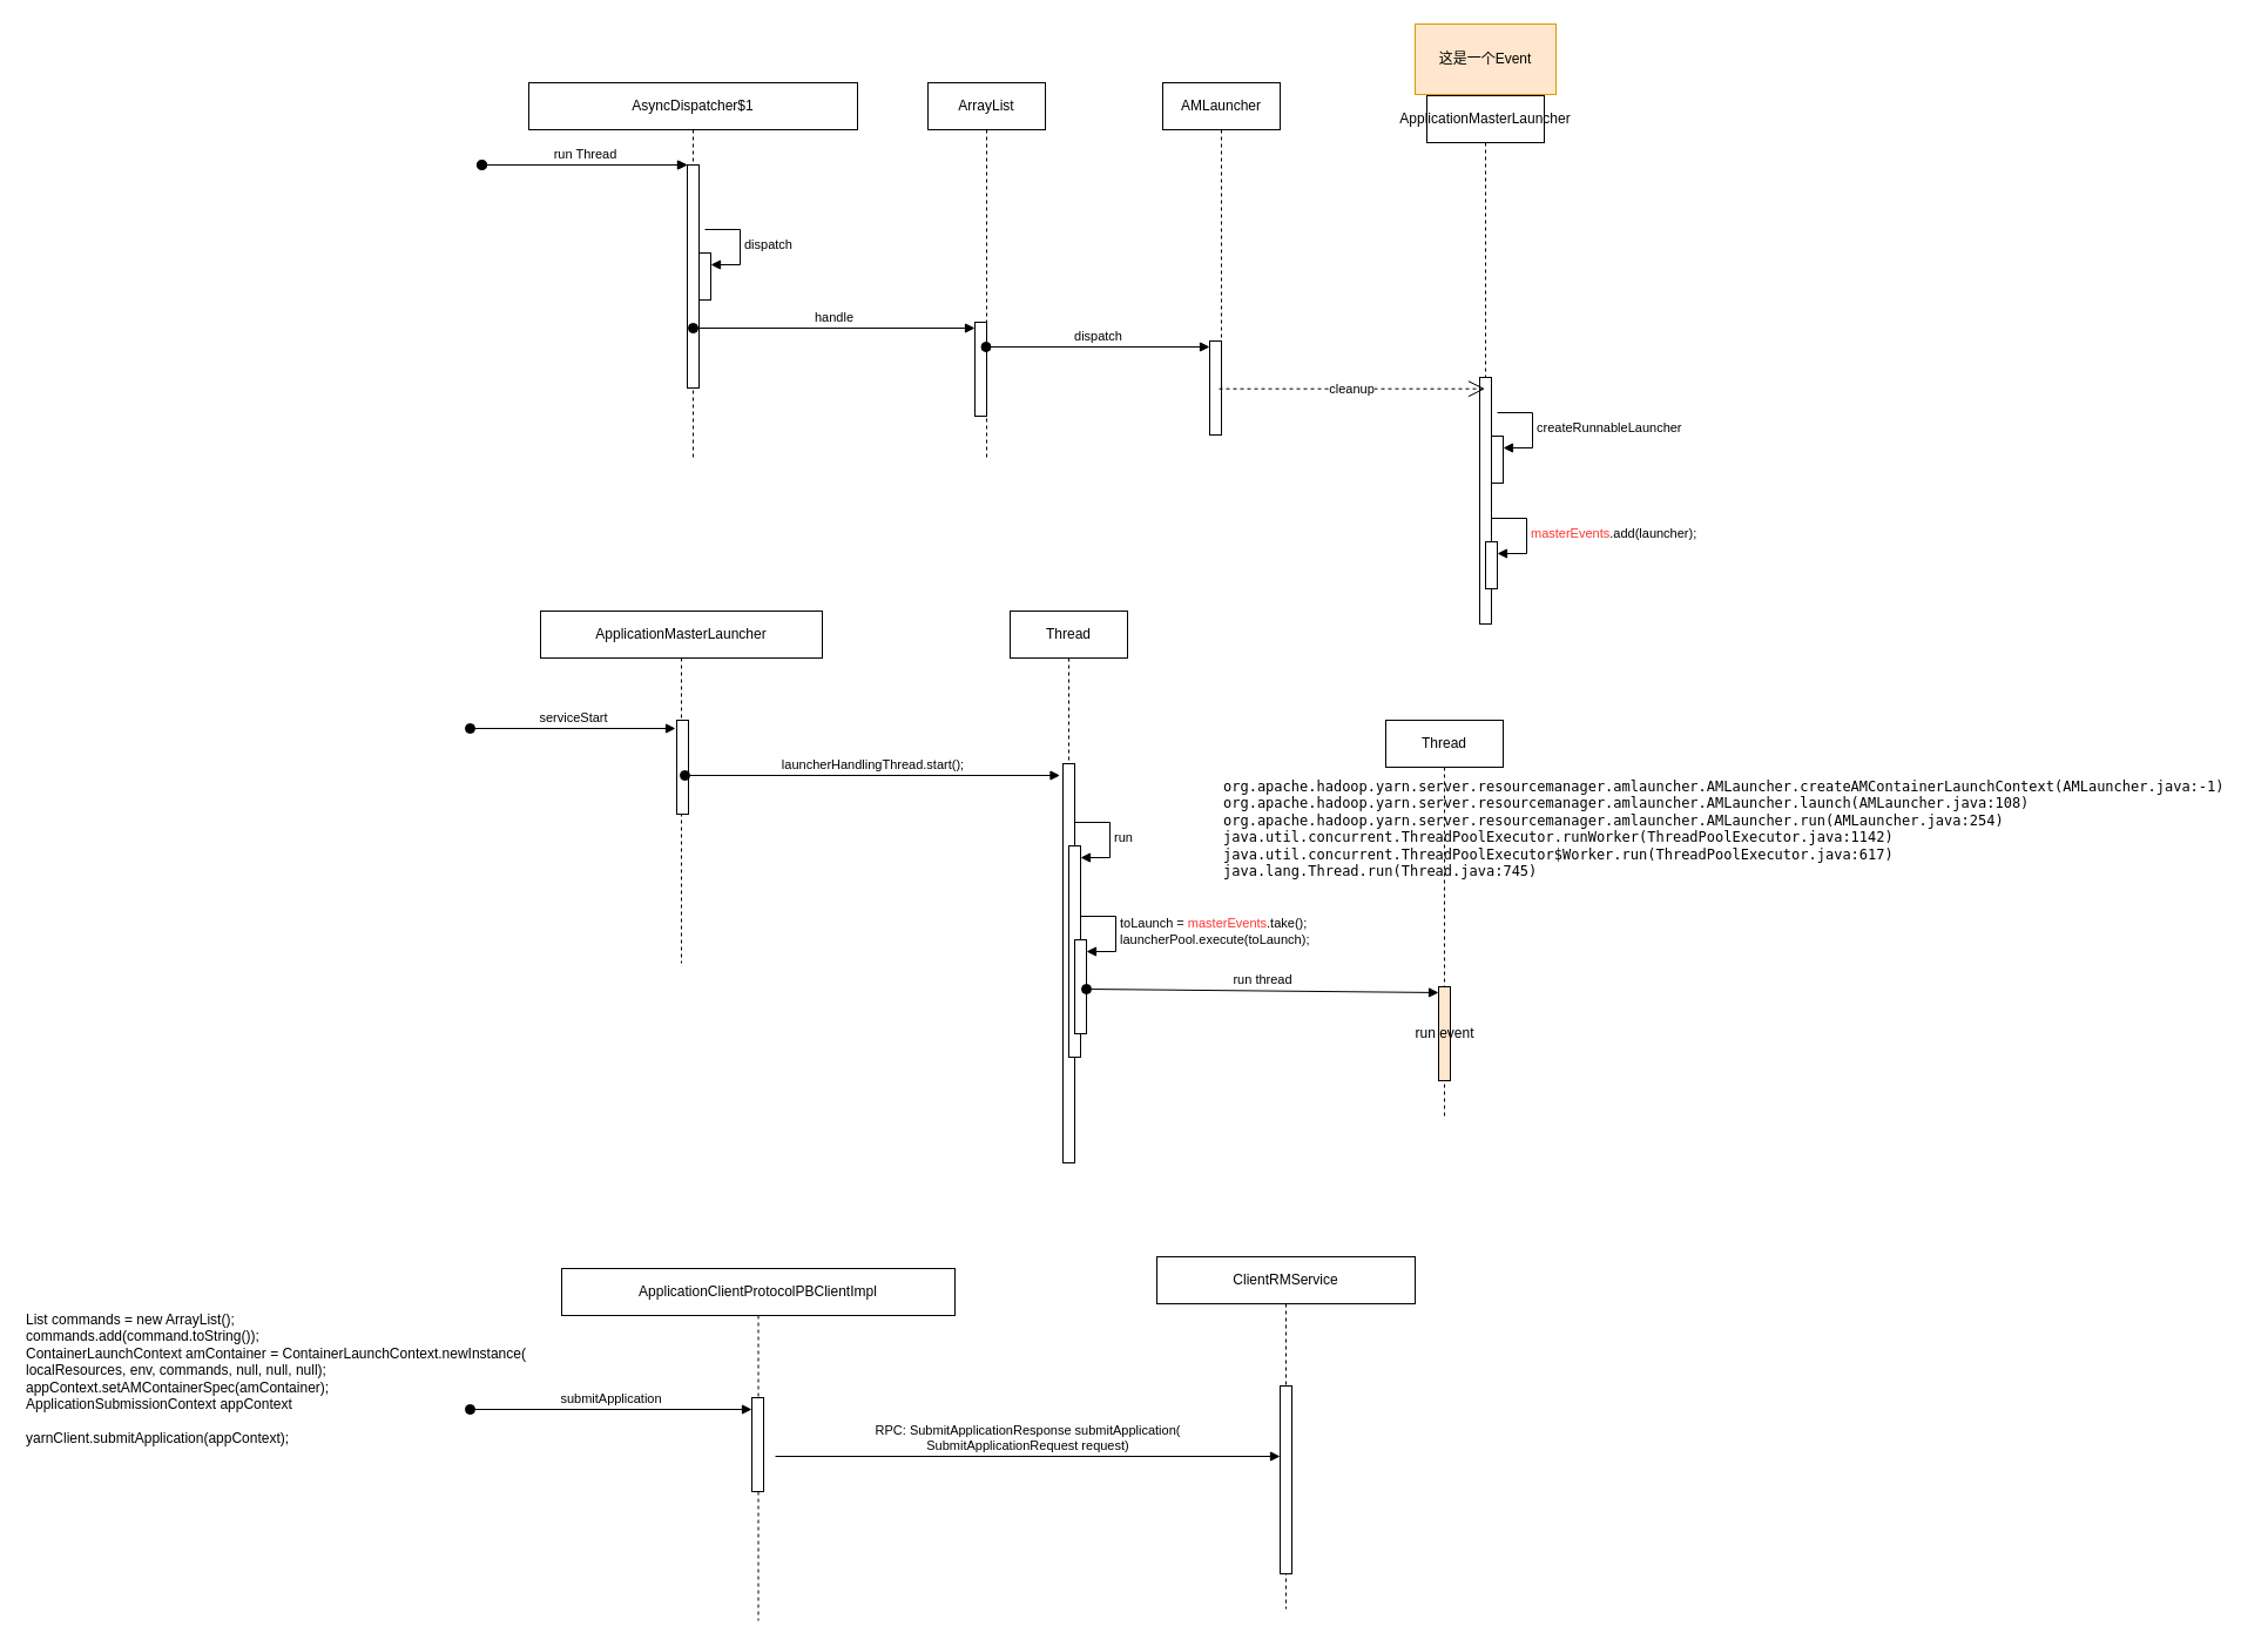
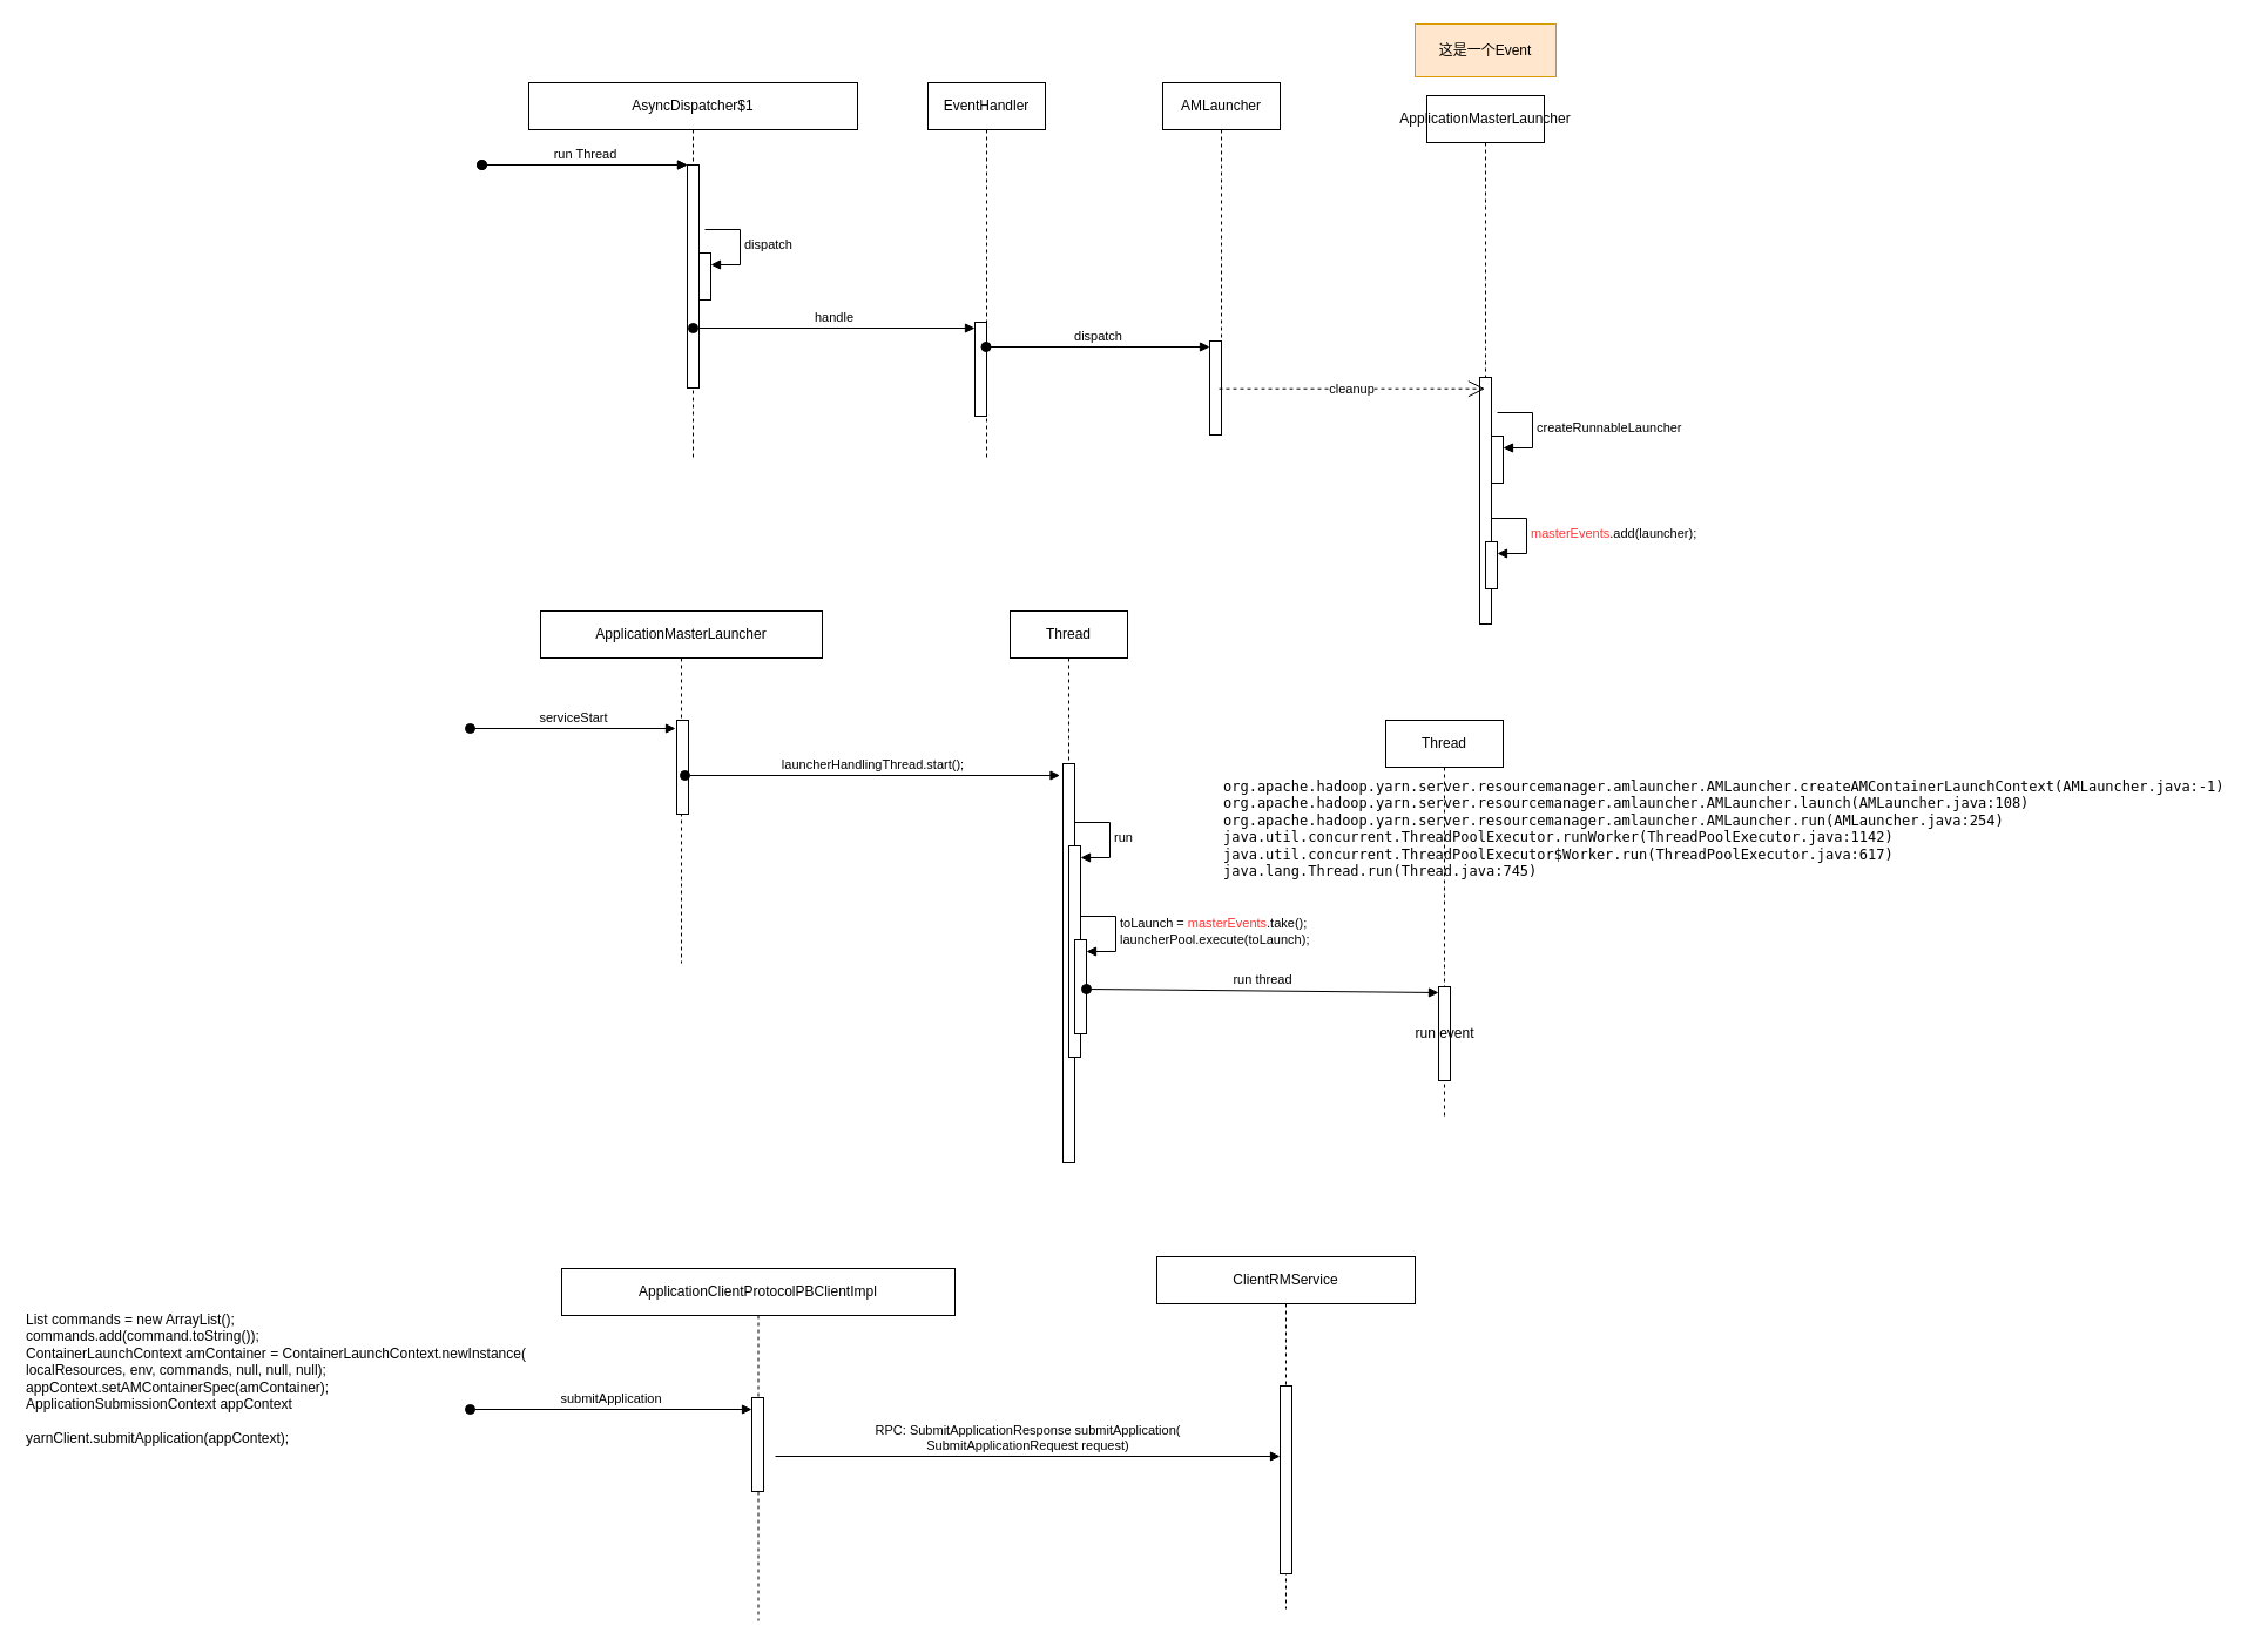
- <mxCell id="35" value="这是一个Event" style="rounded=0;whiteSpace=wrap;html=1;fillColor=#ffe6cc;strokeColor=#d79b00;" vertex="1" parent="1"><mxGeometry x="1205" y="20" width="120" height="60" as="geometry" /></mxCell>
+ <mxCell id="35" value="这是一个Event" style="rounded=0;whiteSpace=wrap;html=1;fillColor=#ffe6cc;strokeColor=#d79b00;" vertex="1" parent="1"><mxGeometry x="1205" y="20" width="120" height="45" as="geometry" /></mxCell>
- <mxCell id="7" value="ArrayList" style="shape=umlLifeline;perimeter=lifelinePerimeter;whiteSpace=wrap;html=1;container=1;dropTarget=0;collapsible=0;recursiveResize=0;outlineConnect=0;portConstraint=eastwest;newEdgeStyle={&quot;curved&quot;:0,&quot;rounded&quot;:0};" vertex="1" parent="1"><mxGeometry x="790" y="70" width="100" height="320" as="geometry" /></mxCell>
+ <mxCell id="7" value="EventHandler" style="shape=umlLifeline;perimeter=lifelinePerimeter;whiteSpace=wrap;html=1;container=1;dropTarget=0;collapsible=0;recursiveResize=0;outlineConnect=0;portConstraint=eastwest;newEdgeStyle={&quot;curved&quot;:0,&quot;rounded&quot;:0};" vertex="1" parent="1"><mxGeometry x="790" y="70" width="100" height="320" as="geometry" /></mxCell>
- <mxCell id="32" value="run event" style="html=1;points=[[0,0,0,0,5],[0,1,0,0,-5],[1,0,0,0,5],[1,1,0,0,-5]];perimeter=orthogonalPerimeter;outlineConnect=0;targetShapes=umlLifeline;portConstraint=eastwest;newEdgeStyle={&quot;curved&quot;:0,&quot;rounded&quot;:0};fillColor=#ffe6cc;" vertex="1" parent="31"><mxGeometry x="45" y="227" width="10" height="80" as="geometry" /></mxCell>
+ <mxCell id="32" value="run event" style="html=1;points=[[0,0,0,0,5],[0,1,0,0,-5],[1,0,0,0,5],[1,1,0,0,-5]];perimeter=orthogonalPerimeter;outlineConnect=0;targetShapes=umlLifeline;portConstraint=eastwest;newEdgeStyle={&quot;curved&quot;:0,&quot;rounded&quot;:0};" vertex="1" parent="31"><mxGeometry x="45" y="227" width="10" height="80" as="geometry" /></mxCell>
